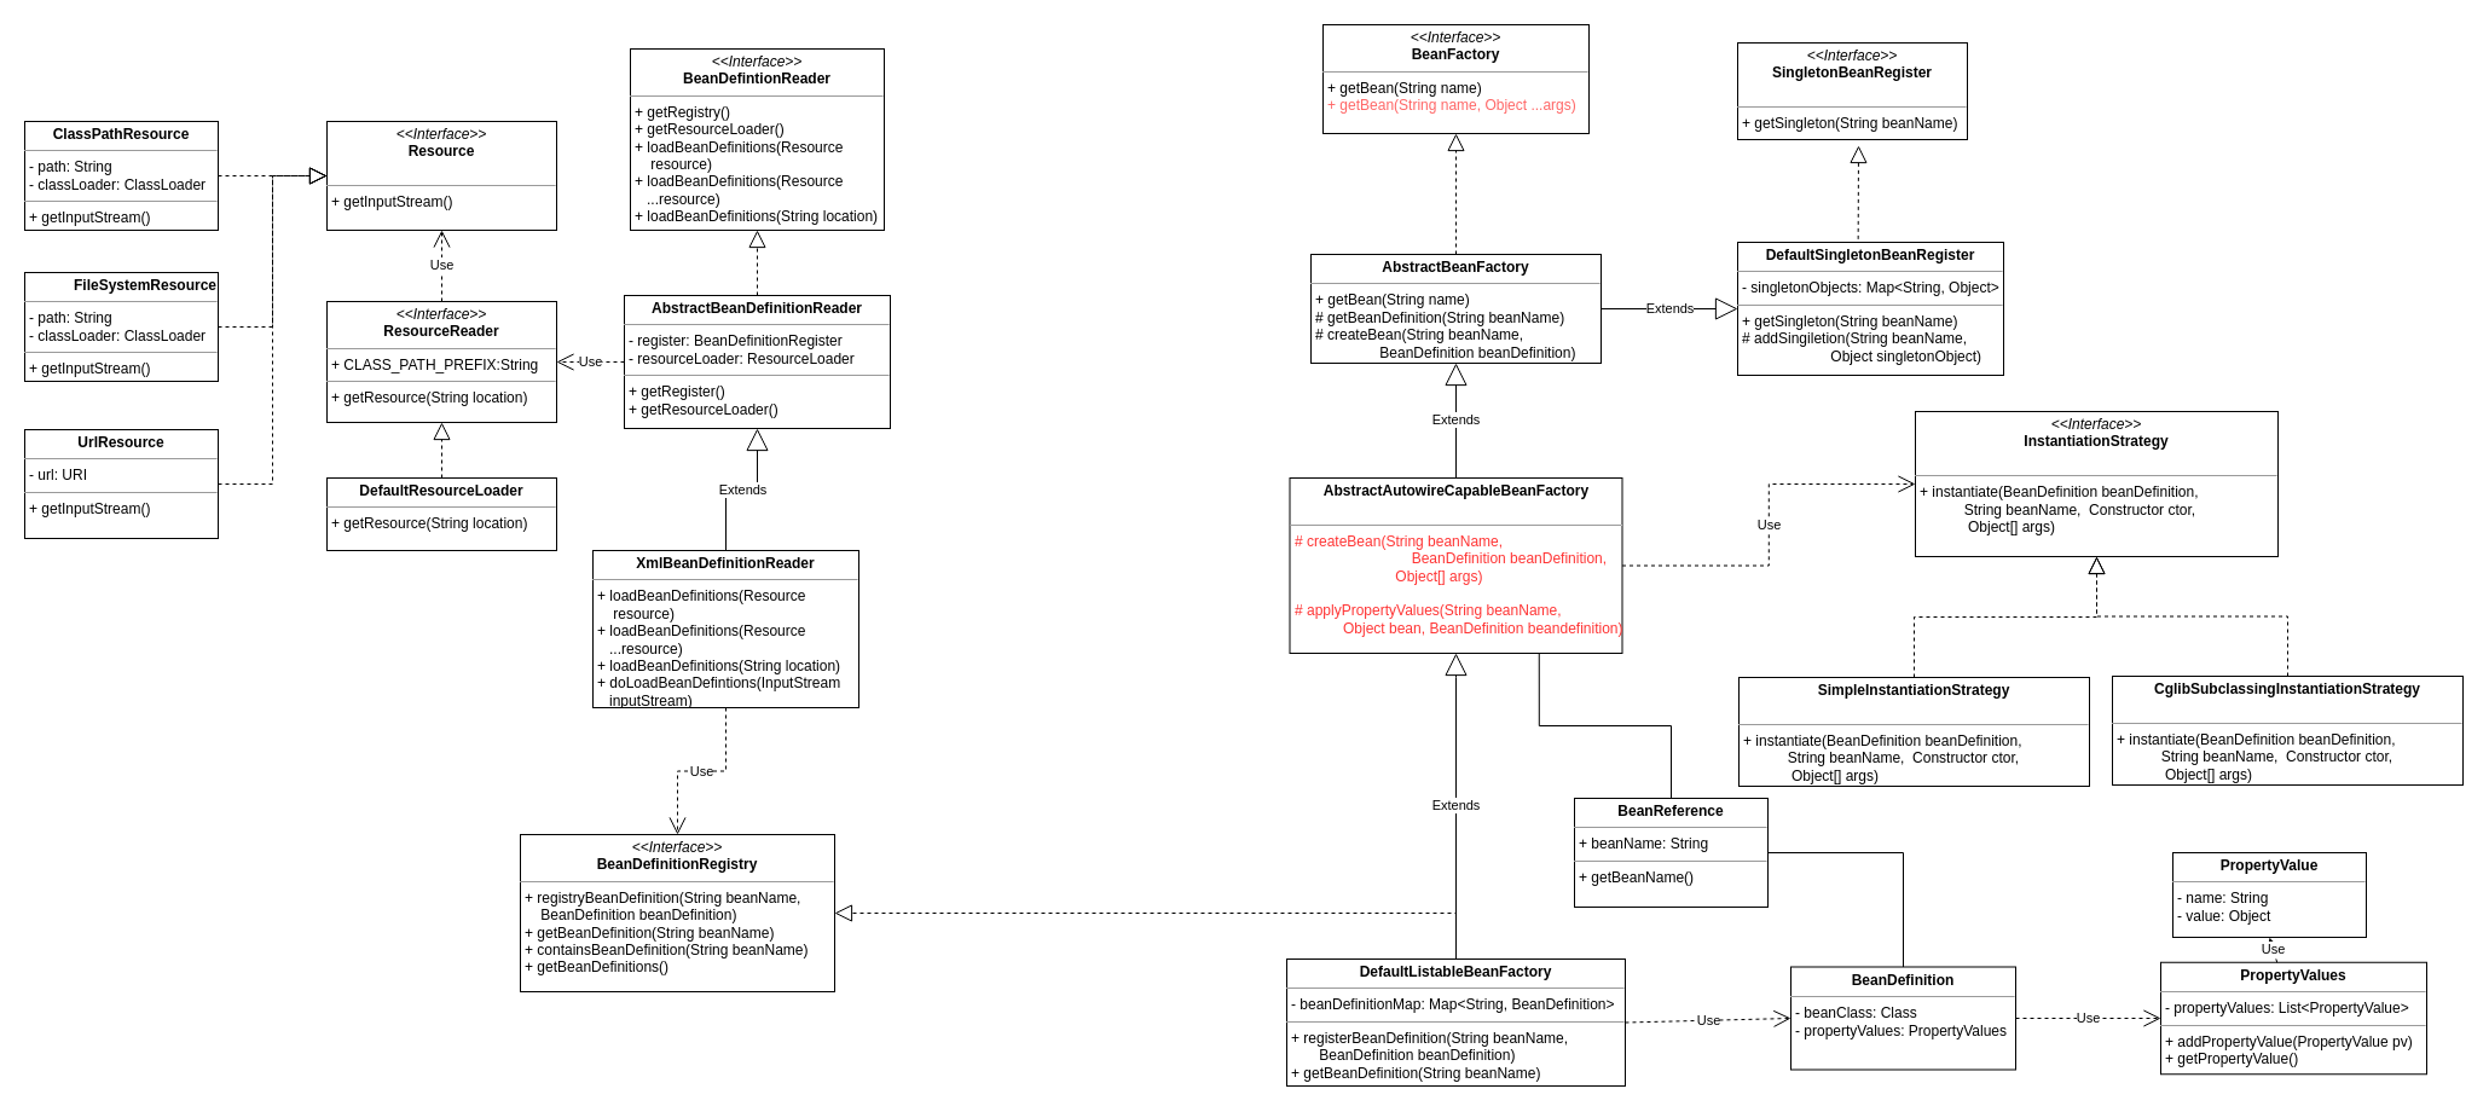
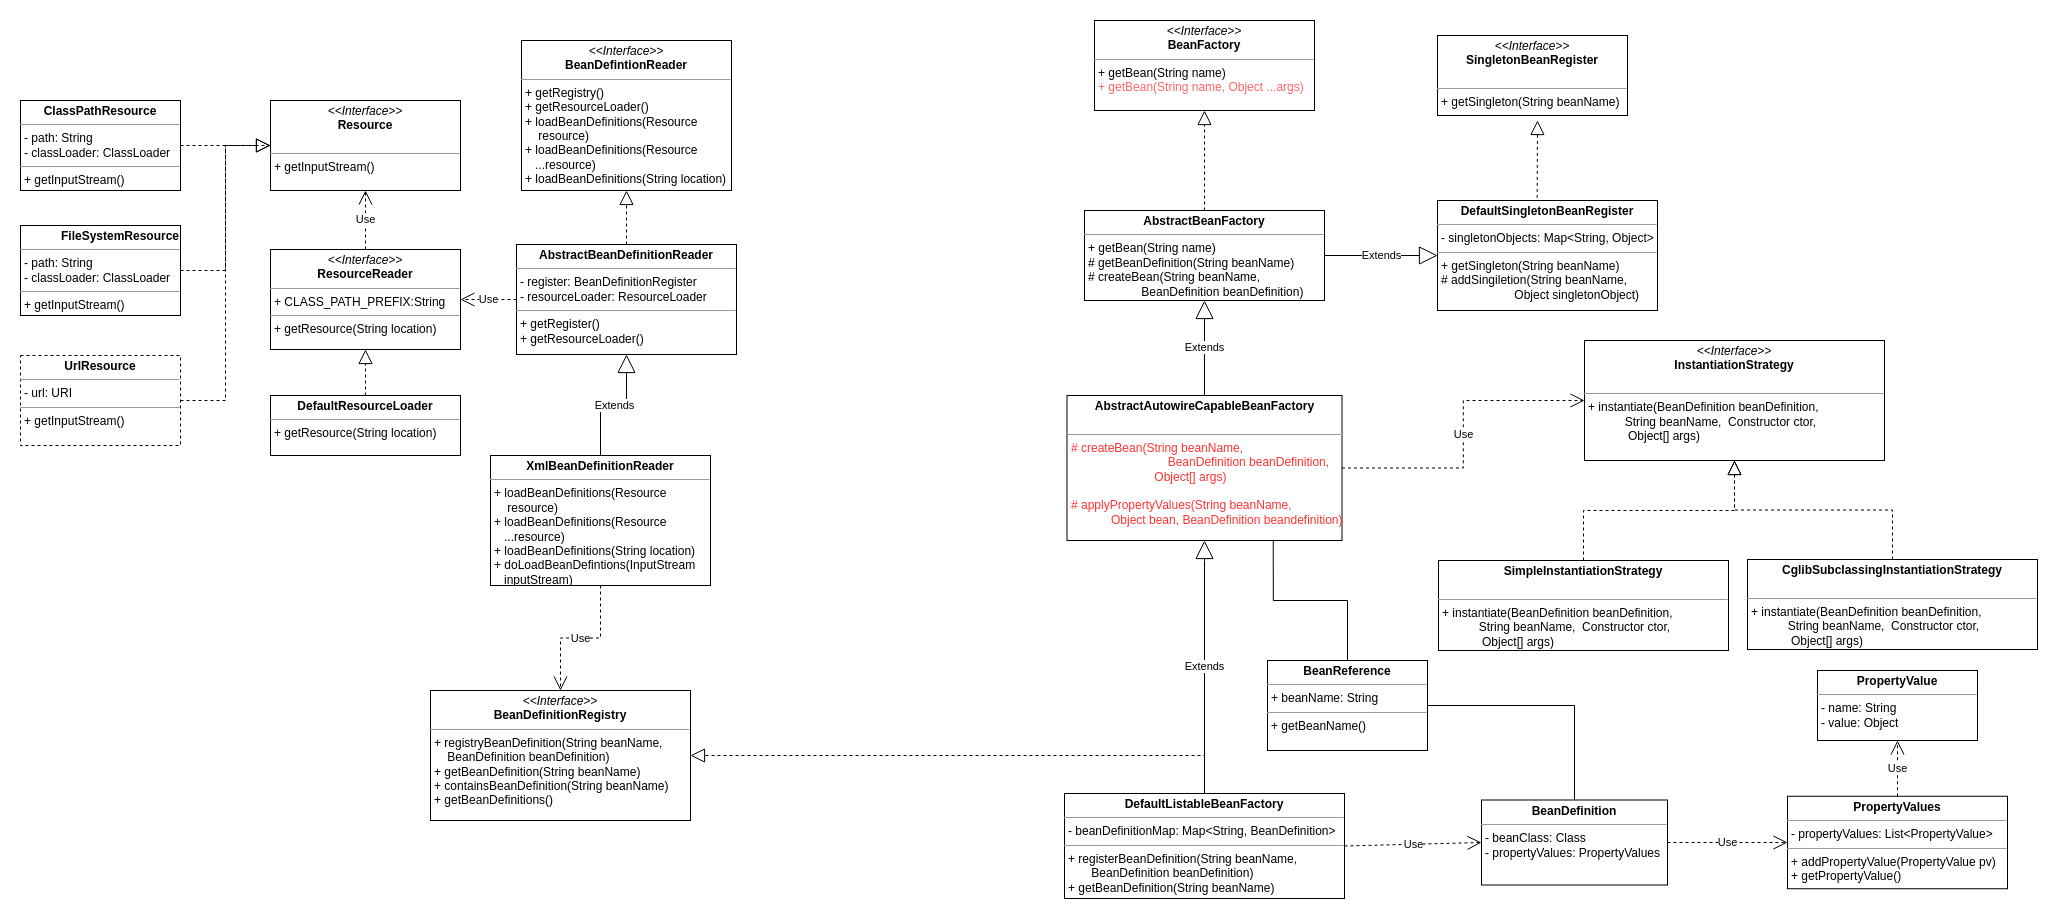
- <mxCell id="35" value="&lt;p style=&quot;margin:0px;margin-top:4px;text-align:center;&quot;&gt;&lt;b&gt;UrlResource&lt;/b&gt;&lt;/p&gt;&lt;hr size=&quot;1&quot;&gt;&lt;p style=&quot;margin:0px;margin-left:4px;&quot;&gt;- url: URI&lt;/p&gt;&lt;hr size=&quot;1&quot;&gt;&lt;p style=&quot;margin:0px;margin-left:4px;&quot;&gt;+ getInputStream()&lt;br&gt;&lt;/p&gt;" style="verticalAlign=top;align=left;overflow=fill;fontSize=12;fontFamily=Helvetica;html=1;" parent="1" vertex="1"><mxGeometry x="20" y="355" width="160" height="90" as="geometry" /></mxCell>
+ <mxCell id="35" value="&lt;p style=&quot;margin:0px;margin-top:4px;text-align:center;&quot;&gt;&lt;b&gt;UrlResource&lt;/b&gt;&lt;/p&gt;&lt;hr size=&quot;1&quot;&gt;&lt;p style=&quot;margin:0px;margin-left:4px;&quot;&gt;- url: URI&lt;/p&gt;&lt;hr size=&quot;1&quot;&gt;&lt;p style=&quot;margin:0px;margin-left:4px;&quot;&gt;+ getInputStream()&lt;br&gt;&lt;/p&gt;" style="verticalAlign=top;align=left;overflow=fill;fontSize=12;fontFamily=Helvetica;html=1;dashed=1;" parent="1" vertex="1"><mxGeometry x="20" y="355" width="160" height="90" as="geometry" /></mxCell>
- <mxCell id="36" value="" style="endArrow=block;dashed=1;endFill=0;endSize=12;html=1;rounded=0;entryX=0;entryY=0.5;entryDx=0;entryDy=0;exitX=1;exitY=0.5;exitDx=0;exitDy=0;edgeStyle=orthogonalEdgeStyle;" parent="1" source="35" target="31" edge="1"><mxGeometry width="160" relative="1" as="geometry"><mxPoint x="240" y="355" as="sourcePoint" /><mxPoint x="400" y="355" as="targetPoint" /></mxGeometry></mxCell>
+ <mxCell id="36" value="" style="endArrow=none;dashed=1;endFill=0;endSize=12;html=1;rounded=0;entryX=0;entryY=0.5;entryDx=0;entryDy=0;exitX=1;exitY=0.5;exitDx=0;exitDy=0;edgeStyle=orthogonalEdgeStyle;" parent="1" source="35" target="31" edge="1"><mxGeometry width="160" relative="1" as="geometry"><mxPoint x="240" y="355" as="sourcePoint" /><mxPoint x="400" y="355" as="targetPoint" /></mxGeometry></mxCell>
- <mxCell id="29" value="&lt;p style=&quot;margin:0px;margin-top:4px;text-align:center;&quot;&gt;&lt;b&gt;BeanReference&lt;/b&gt;&lt;/p&gt;&lt;hr size=&quot;1&quot;&gt;&lt;p style=&quot;margin:0px;margin-left:4px;&quot;&gt;+ beanName: String&lt;/p&gt;&lt;hr size=&quot;1&quot;&gt;&lt;p style=&quot;margin:0px;margin-left:4px;&quot;&gt;+ getBeanName()&lt;/p&gt;" style="verticalAlign=top;align=left;overflow=fill;fontSize=12;fontFamily=Helvetica;html=1;" parent="1" vertex="1"><mxGeometry x="1302" y="660" width="160" height="90" as="geometry" /></mxCell>
+ <mxCell id="29" value="&lt;p style=&quot;margin:0px;margin-top:4px;text-align:center;&quot;&gt;&lt;b&gt;BeanReference&lt;/b&gt;&lt;/p&gt;&lt;hr size=&quot;1&quot;&gt;&lt;p style=&quot;margin:0px;margin-left:4px;&quot;&gt;+ beanName: String&lt;/p&gt;&lt;hr size=&quot;1&quot;&gt;&lt;p style=&quot;margin:0px;margin-left:4px;&quot;&gt;+ getBeanName()&lt;/p&gt;" style="verticalAlign=top;align=left;overflow=fill;fontSize=12;fontFamily=Helvetica;html=1;" parent="1" vertex="1"><mxGeometry x="1267" y="660" width="160" height="90" as="geometry" /></mxCell>
- <mxCell id="23" value="&lt;p style=&quot;margin:0px;margin-top:4px;text-align:center;&quot;&gt;&lt;b&gt;PropertyValue&lt;/b&gt;&lt;/p&gt;&lt;hr size=&quot;1&quot;&gt;&lt;p style=&quot;margin:0px;margin-left:4px;&quot;&gt;- name: String&lt;/p&gt;&lt;p style=&quot;margin:0px;margin-left:4px;&quot;&gt;- value: Object&lt;/p&gt;&lt;p style=&quot;margin:0px;margin-left:4px;&quot;&gt;&lt;br&gt;&lt;/p&gt;" style="verticalAlign=top;align=left;overflow=fill;fontSize=12;fontFamily=Helvetica;html=1;" parent="1" vertex="1"><mxGeometry x="1797" y="705" width="160" height="70" as="geometry" /></mxCell>
+ <mxCell id="23" value="&lt;p style=&quot;margin:0px;margin-top:4px;text-align:center;&quot;&gt;&lt;b&gt;PropertyValue&lt;/b&gt;&lt;/p&gt;&lt;hr size=&quot;1&quot;&gt;&lt;p style=&quot;margin:0px;margin-left:4px;&quot;&gt;- name: String&lt;/p&gt;&lt;p style=&quot;margin:0px;margin-left:4px;&quot;&gt;- value: Object&lt;/p&gt;&lt;p style=&quot;margin:0px;margin-left:4px;&quot;&gt;&lt;br&gt;&lt;/p&gt;" style="verticalAlign=top;align=left;overflow=fill;fontSize=12;fontFamily=Helvetica;html=1;" parent="1" vertex="1"><mxGeometry x="1817" y="670" width="160" height="70" as="geometry" /></mxCell>
